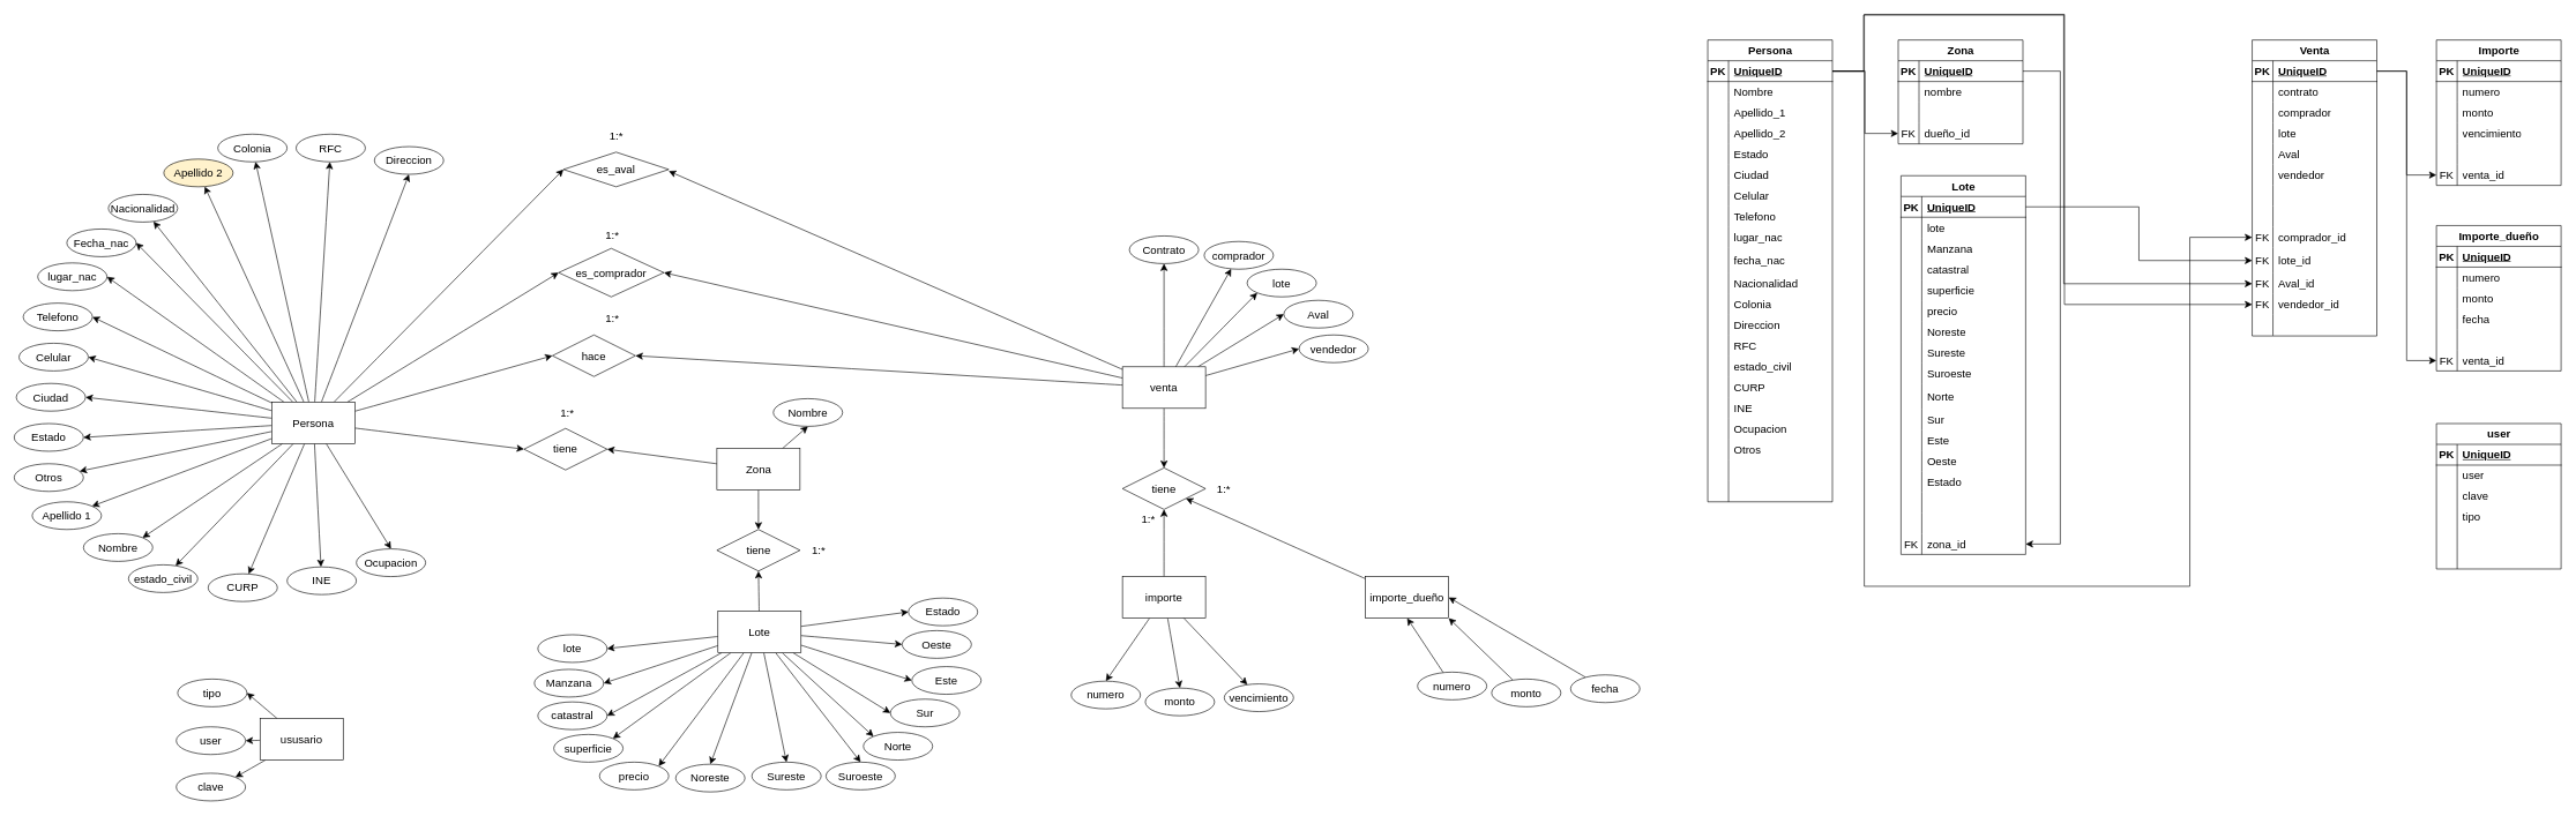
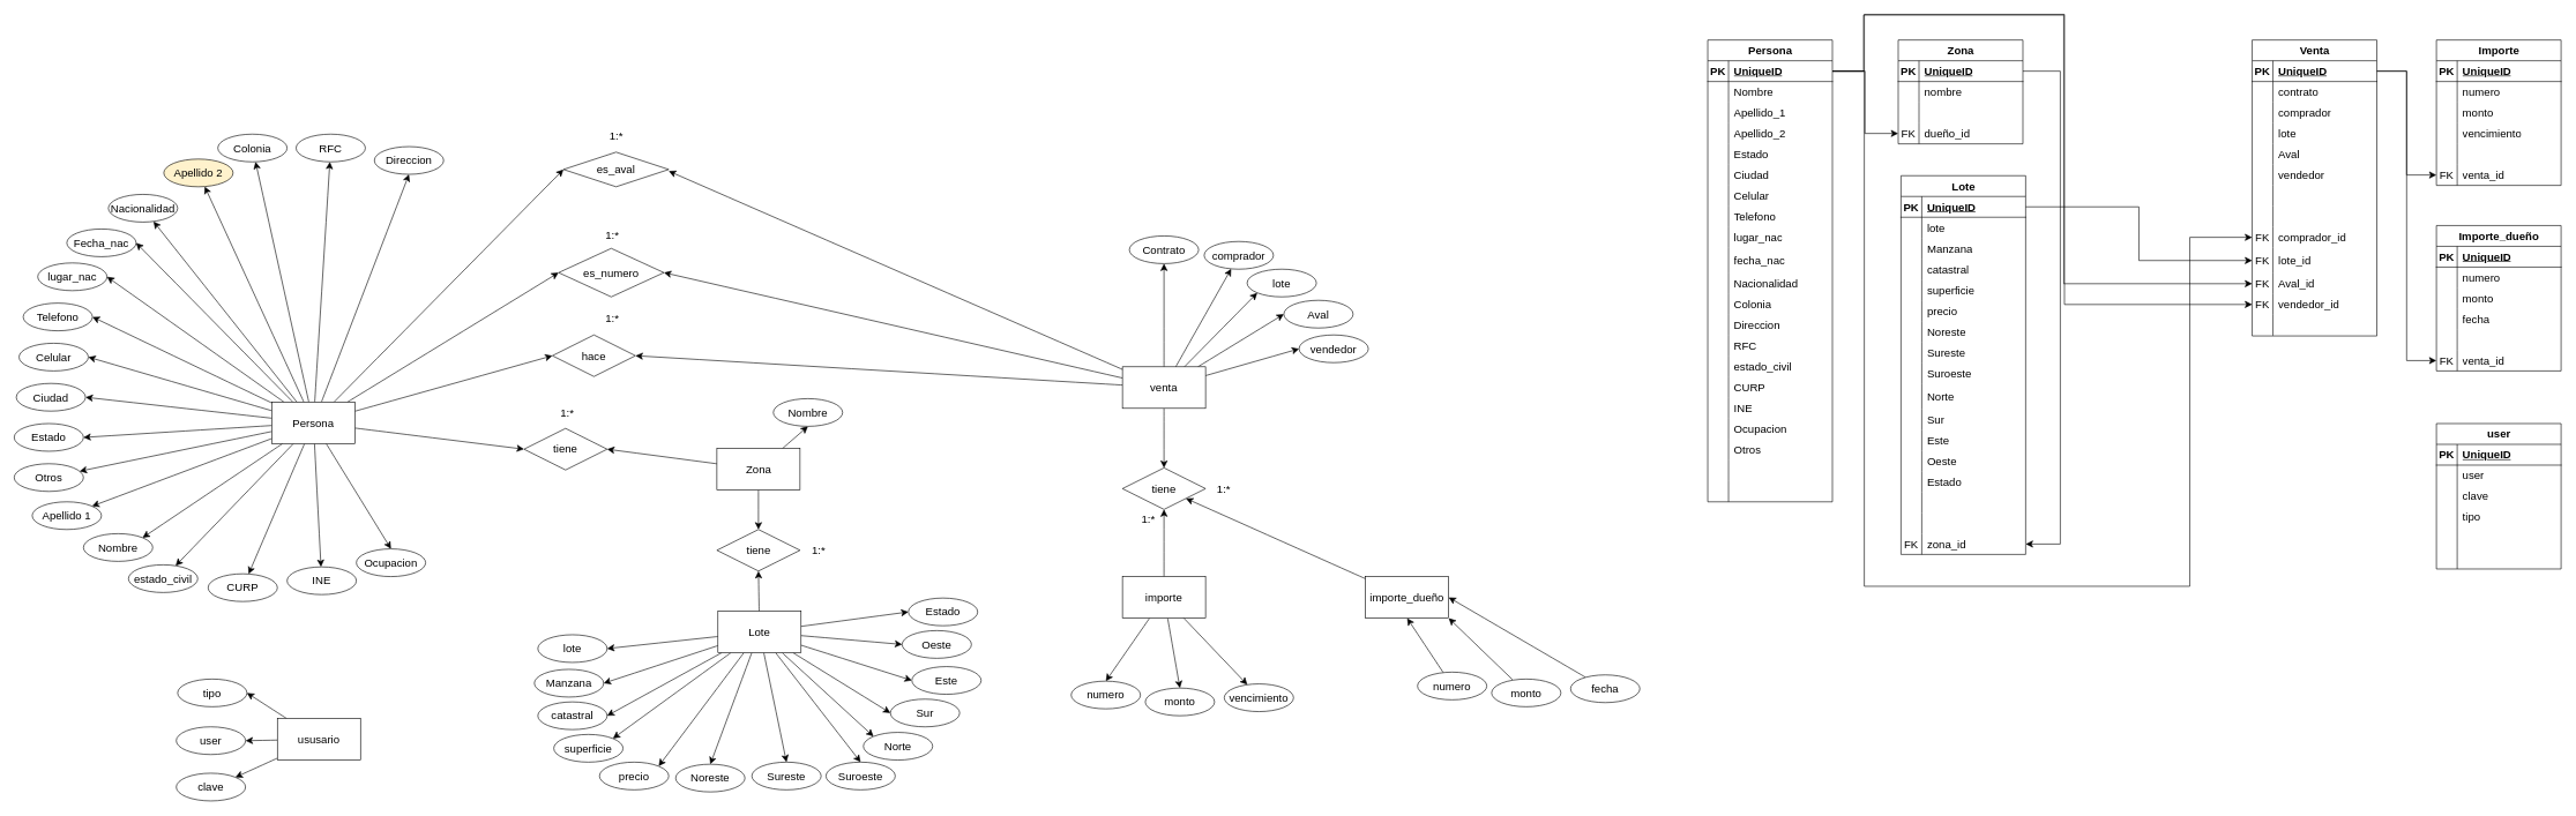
- <mxCell id="98" value="es_comprador" style="shape=rhombus;perimeter=rhombusPerimeter;whiteSpace=wrap;html=1;align=center;fontSize=16;" vertex="1" parent="1"><mxGeometry x="806" y="358" width="152" height="70" as="geometry" /></mxCell>
+ <mxCell id="98" value="es_numero" style="shape=rhombus;perimeter=rhombusPerimeter;whiteSpace=wrap;html=1;align=center;fontSize=16;" vertex="1" parent="1"><mxGeometry x="806" y="358" width="152" height="70" as="geometry" /></mxCell>
- <mxCell id="252" value="ususario" style="rounded=0;whiteSpace=wrap;html=1;fontSize=16;" vertex="1" parent="1"><mxGeometry x="375" y="1037" width="120" height="60" as="geometry" /></mxCell>
+ <mxCell id="252" value="ususario" style="rounded=0;whiteSpace=wrap;html=1;fontSize=16;" vertex="1" parent="1"><mxGeometry x="400" y="1037" width="120" height="60" as="geometry" /></mxCell>
